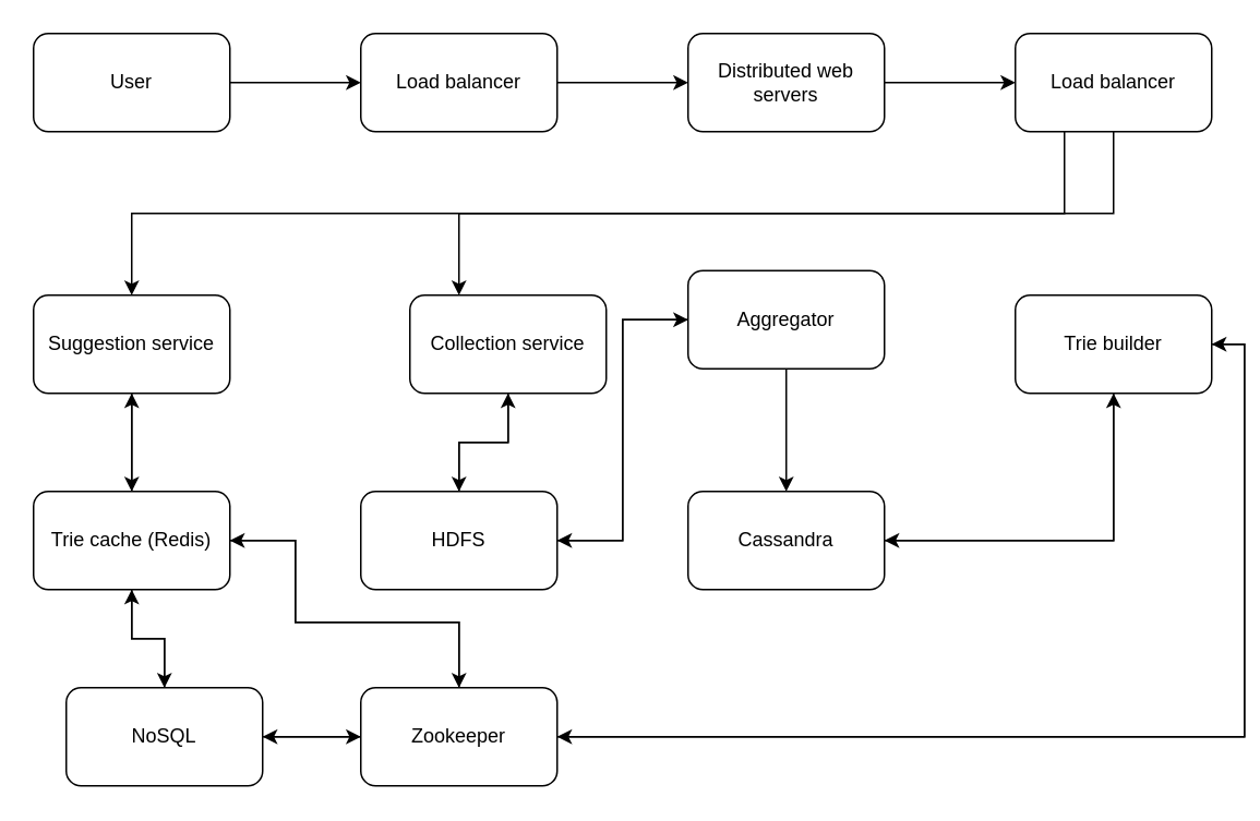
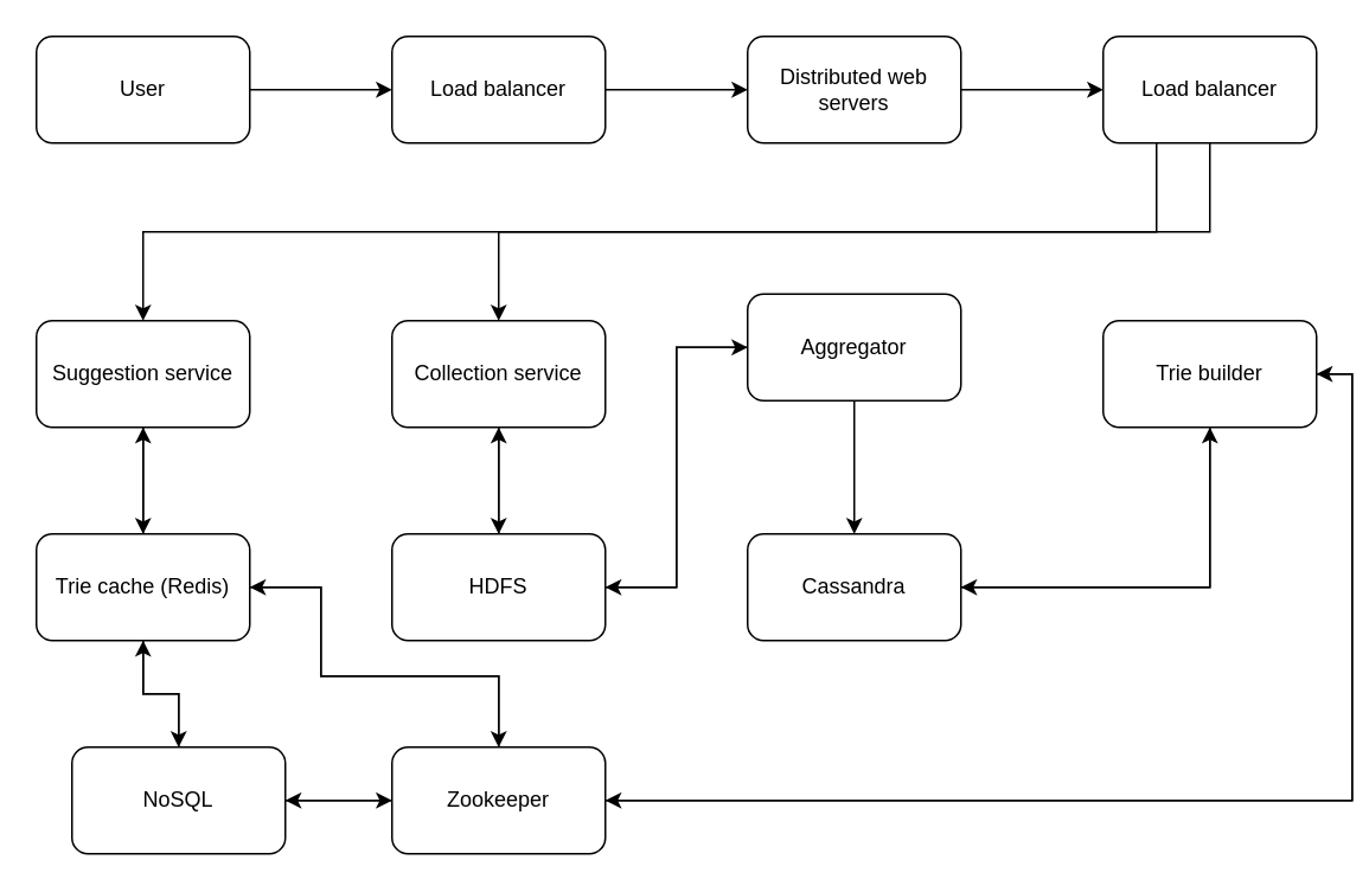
- <mxCell id="14" value="Collection service" style="rounded=1;whiteSpace=wrap;html=1;" vertex="1" parent="1"><mxGeometry x="250" y="180" width="120" height="60" as="geometry" /></mxCell>
+ <mxCell id="14" value="Collection service" style="rounded=1;whiteSpace=wrap;html=1;" vertex="1" parent="1"><mxGeometry x="220" y="180" width="120" height="60" as="geometry" /></mxCell>
